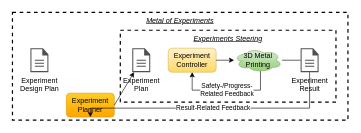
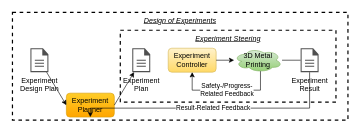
- <mxCell id="2" value="&lt;i&gt;&lt;u&gt;Metal of Experiments&lt;/u&gt;&lt;/i&gt;" style="rounded=0;whiteSpace=wrap;html=1;fillColor=none;dashed=1;verticalAlign=top;strokeWidth=2;" parent="1" vertex="1"><mxGeometry x="20" y="20" width="560" height="180" as="geometry" /></mxCell>
+ <mxCell id="2" value="&lt;i&gt;&lt;u&gt;Design of Experiments&lt;/u&gt;&lt;/i&gt;" style="rounded=0;whiteSpace=wrap;html=1;fillColor=none;dashed=1;verticalAlign=top;strokeWidth=2;" parent="1" vertex="1"><mxGeometry x="20" y="20" width="560" height="180" as="geometry" /></mxCell>
- <mxCell id="3" value="&lt;i&gt;&lt;u&gt;Experiments Steering&lt;/u&gt;&lt;/i&gt;" style="rounded=0;whiteSpace=wrap;html=1;fillColor=none;dashed=1;verticalAlign=top;strokeWidth=2;perimeterSpacing=2;" parent="1" vertex="1"><mxGeometry x="200" y="50" width="360" height="120" as="geometry" /></mxCell>
+ <mxCell id="3" value="&lt;i&gt;&lt;u&gt;Experiment Steering&lt;/u&gt;&lt;/i&gt;" style="rounded=0;whiteSpace=wrap;html=1;fillColor=none;dashed=1;verticalAlign=top;strokeWidth=2;perimeterSpacing=2;" parent="1" vertex="1"><mxGeometry x="200" y="50" width="360" height="120" as="geometry" /></mxCell>
+ <mxCell id="6" value="" style="endArrow=classic;html=1;rounded=0;entryX=0;entryY=0.5;entryDx=0;entryDy=0;" parent="1" source="4" target="5" edge="1"><mxGeometry width="50" height="50" relative="1" as="geometry"><mxPoint x="0" y="101" as="sourcePoint" /><mxPoint x="270" y="191" as="targetPoint" /></mxGeometry></mxCell>
